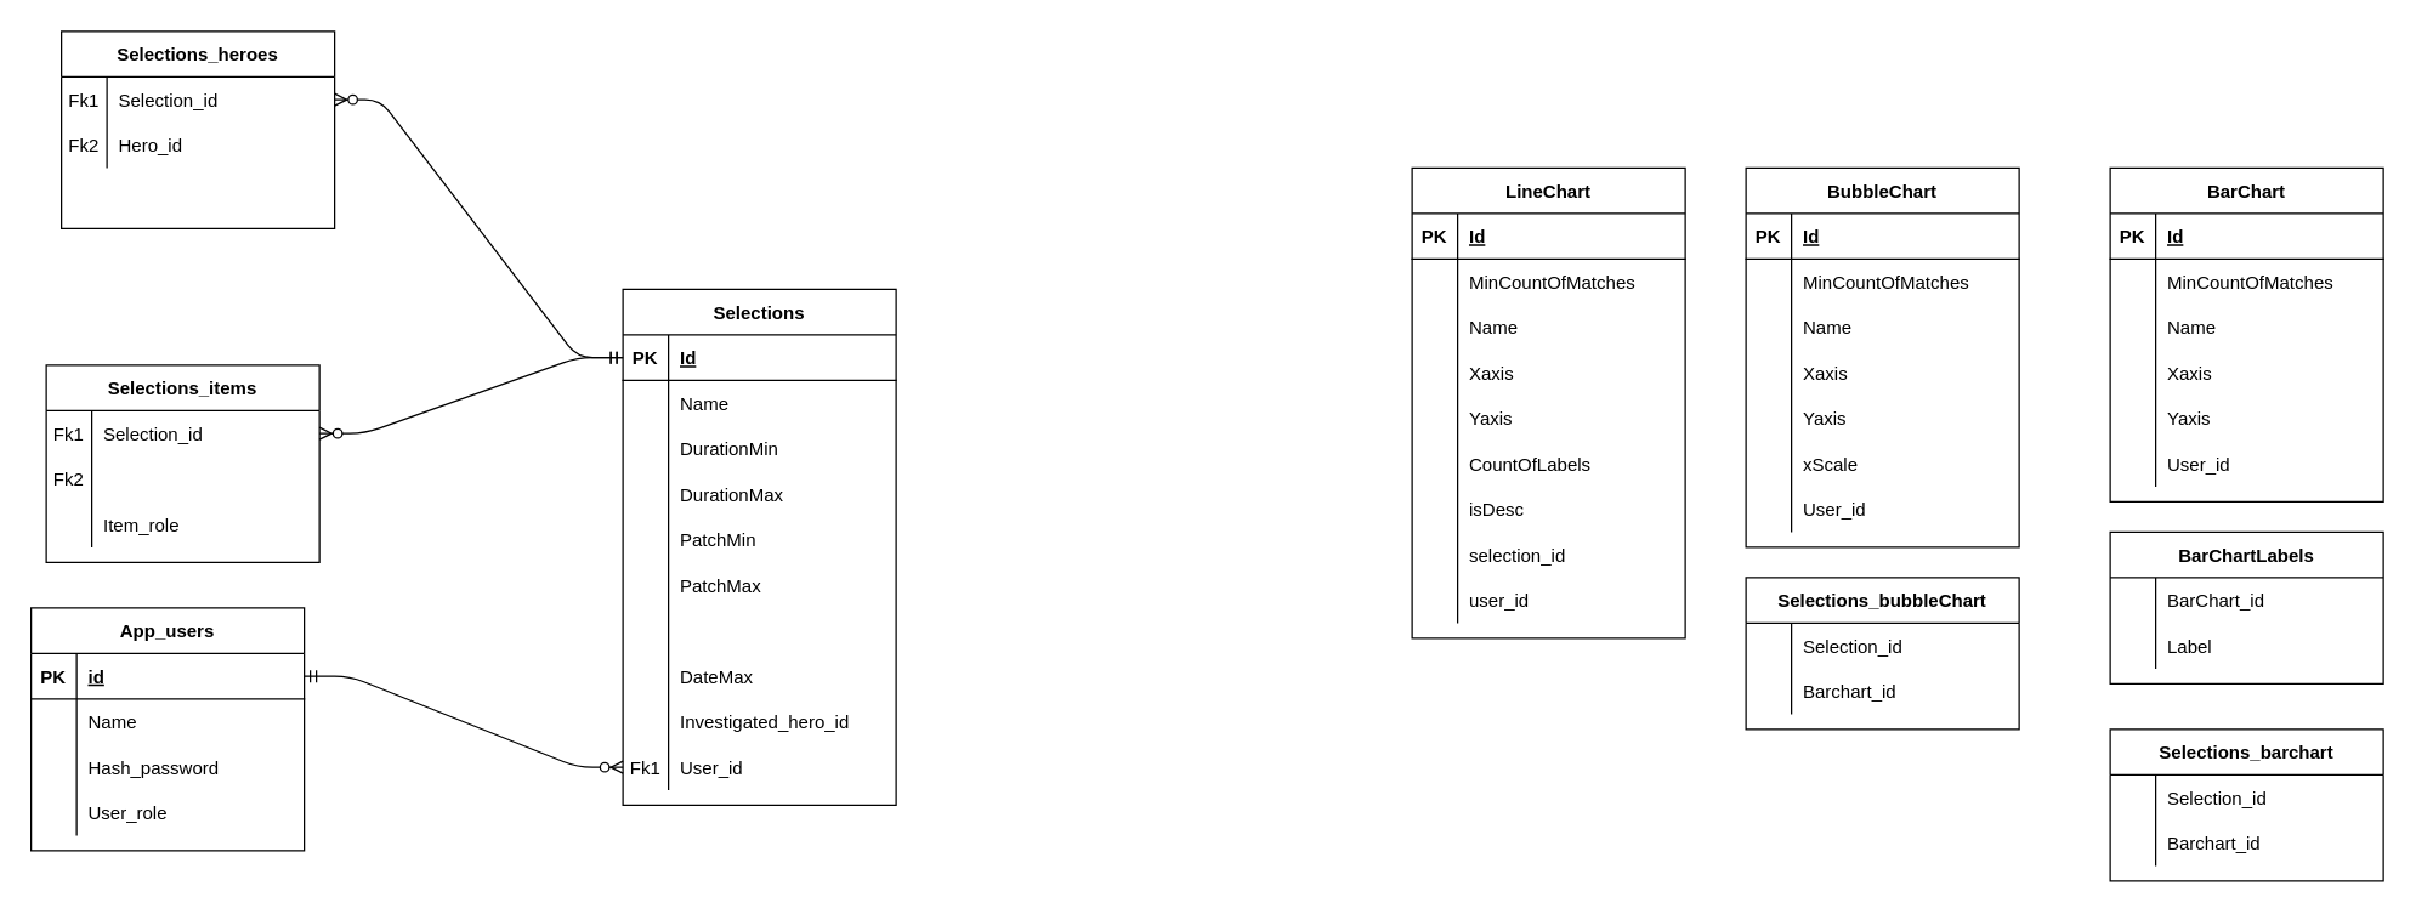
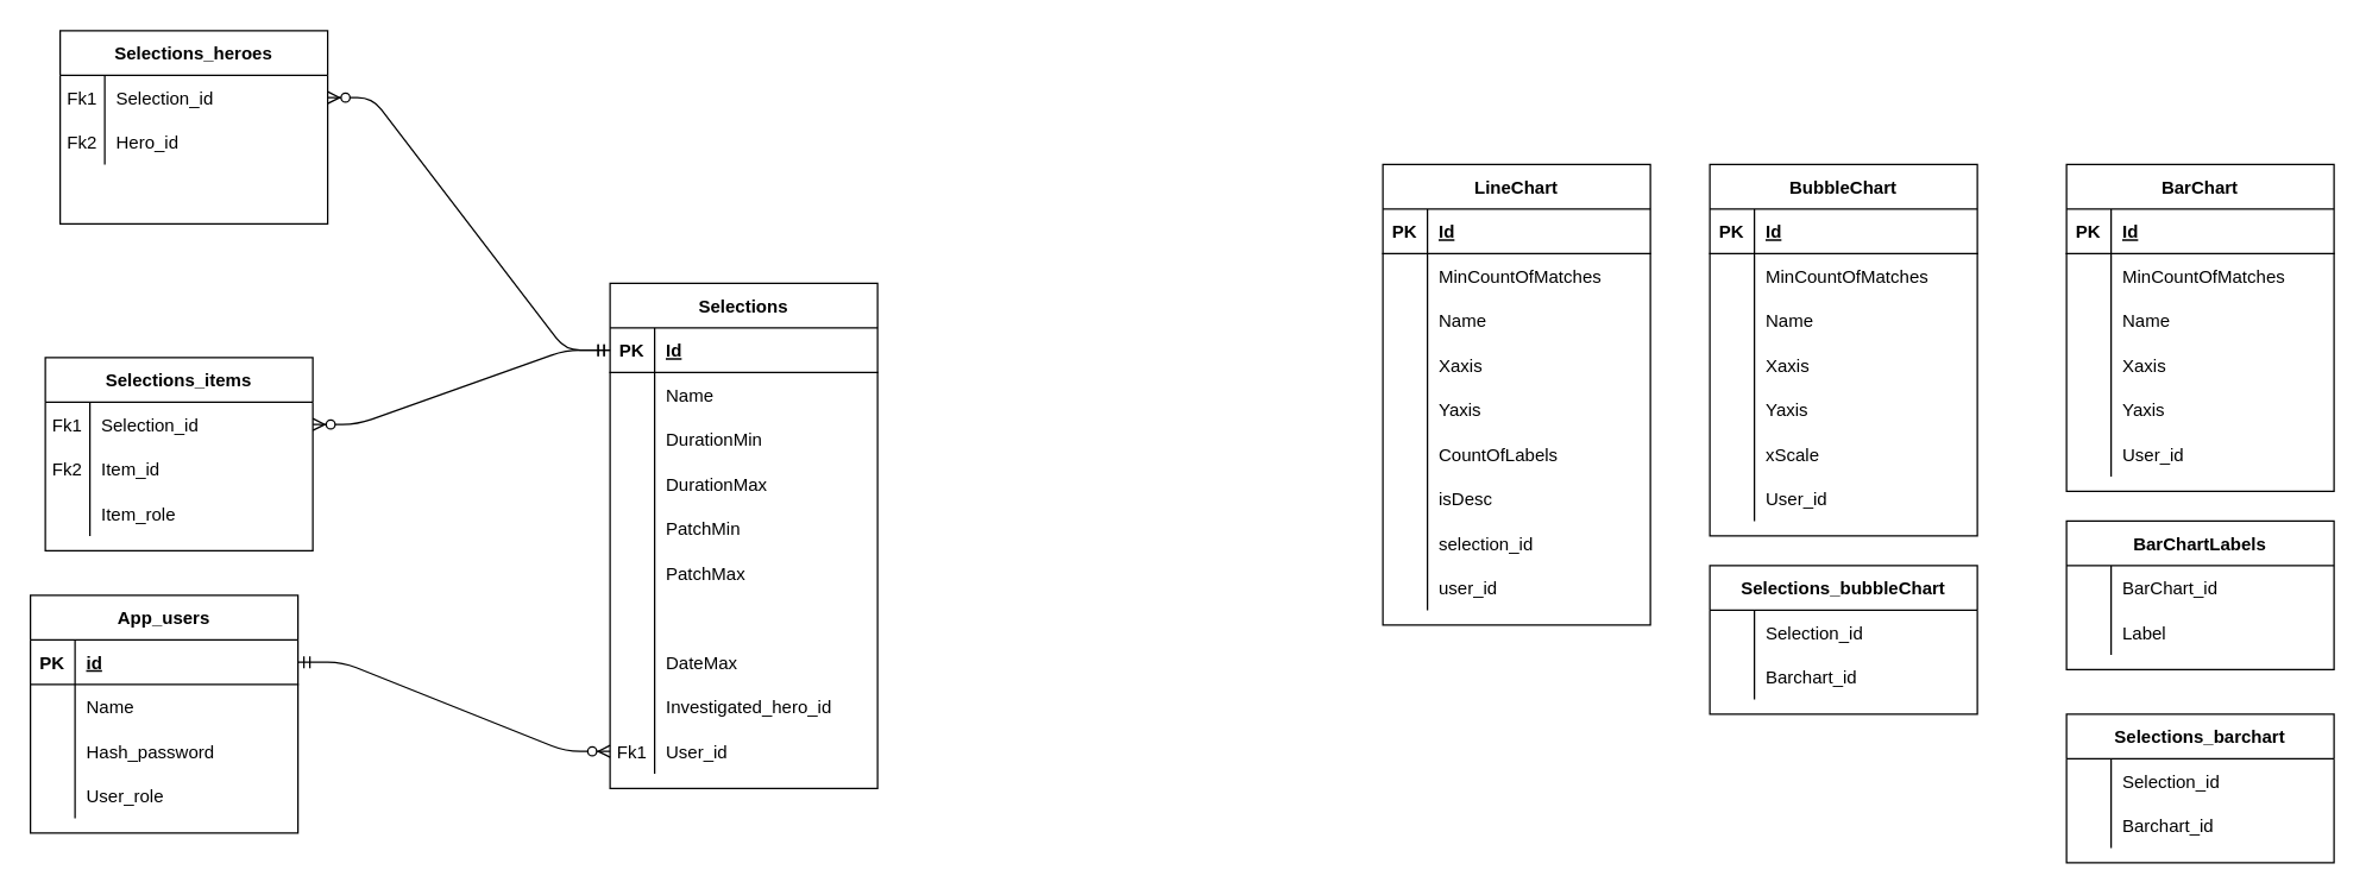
+ <mxCell id="150" value="Item_id" style="shape=partialRectangle;connectable=0;fillColor=none;top=0;left=0;bottom=0;right=0;align=left;spacingLeft=6;overflow=hidden;" vertex="1" parent="148"><mxGeometry x="30" width="150" height="30" as="geometry" /></mxCell>
